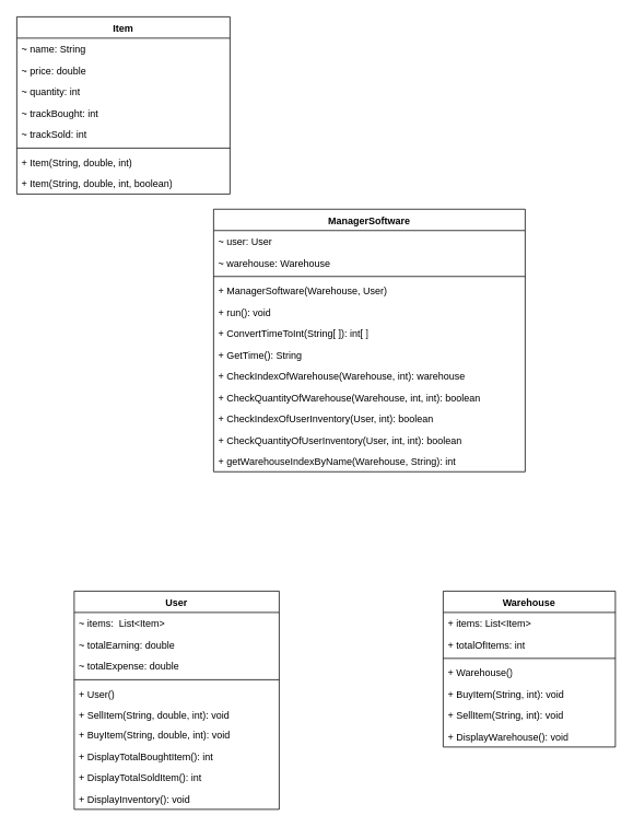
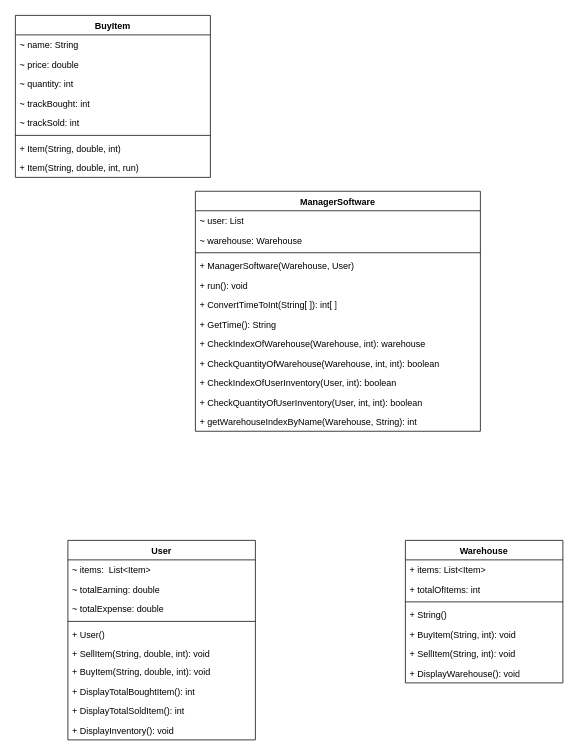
- <mxCell id="34" value="Item" style="swimlane;fontStyle=1;align=center;verticalAlign=top;childLayout=stackLayout;horizontal=1;startSize=26;horizontalStack=0;resizeParent=1;resizeParentMax=0;resizeLast=0;collapsible=1;marginBottom=0;whiteSpace=wrap;html=1;" vertex="1" parent="1"><mxGeometry x="20" y="20" width="260" height="216" as="geometry" /></mxCell>
+ <mxCell id="34" value="BuyItem" style="swimlane;fontStyle=1;align=center;verticalAlign=top;childLayout=stackLayout;horizontal=1;startSize=26;horizontalStack=0;resizeParent=1;resizeParentMax=0;resizeLast=0;collapsible=1;marginBottom=0;whiteSpace=wrap;html=1;" vertex="1" parent="1"><mxGeometry x="20" y="20" width="260" height="216" as="geometry" /></mxCell>
- <mxCell id="42" value="+ Item(String, double, int, boolean)" style="text;strokeColor=none;fillColor=none;align=left;verticalAlign=top;spacingLeft=4;spacingRight=4;overflow=hidden;rotatable=0;points=[[0,0.5],[1,0.5]];portConstraint=eastwest;whiteSpace=wrap;html=1;" vertex="1" parent="34"><mxGeometry y="190" width="260" height="26" as="geometry" /></mxCell>
+ <mxCell id="42" value="+ Item(String, double, int, run)" style="text;strokeColor=none;fillColor=none;align=left;verticalAlign=top;spacingLeft=4;spacingRight=4;overflow=hidden;rotatable=0;points=[[0,0.5],[1,0.5]];portConstraint=eastwest;whiteSpace=wrap;html=1;" vertex="1" parent="34"><mxGeometry y="190" width="260" height="26" as="geometry" /></mxCell>
- <mxCell id="3" value="~ user: User" style="text;strokeColor=none;fillColor=none;align=left;verticalAlign=top;spacingLeft=4;spacingRight=4;overflow=hidden;rotatable=0;points=[[0,0.5],[1,0.5]];portConstraint=eastwest;whiteSpace=wrap;html=1;" vertex="1" parent="2"><mxGeometry y="26" width="380" height="26" as="geometry" /></mxCell>
+ <mxCell id="3" value="~ user: List" style="text;strokeColor=none;fillColor=none;align=left;verticalAlign=top;spacingLeft=4;spacingRight=4;overflow=hidden;rotatable=0;points=[[0,0.5],[1,0.5]];portConstraint=eastwest;whiteSpace=wrap;html=1;" vertex="1" parent="2"><mxGeometry y="26" width="380" height="26" as="geometry" /></mxCell>
- <mxCell id="30" value="+ Warehouse()" style="text;strokeColor=none;fillColor=none;align=left;verticalAlign=top;spacingLeft=4;spacingRight=4;overflow=hidden;rotatable=0;points=[[0,0.5],[1,0.5]];portConstraint=eastwest;whiteSpace=wrap;html=1;" vertex="1" parent="26"><mxGeometry y="86" width="210" height="26" as="geometry" /></mxCell>
+ <mxCell id="30" value="+ String()" style="text;strokeColor=none;fillColor=none;align=left;verticalAlign=top;spacingLeft=4;spacingRight=4;overflow=hidden;rotatable=0;points=[[0,0.5],[1,0.5]];portConstraint=eastwest;whiteSpace=wrap;html=1;" vertex="1" parent="26"><mxGeometry y="86" width="210" height="26" as="geometry" /></mxCell>
